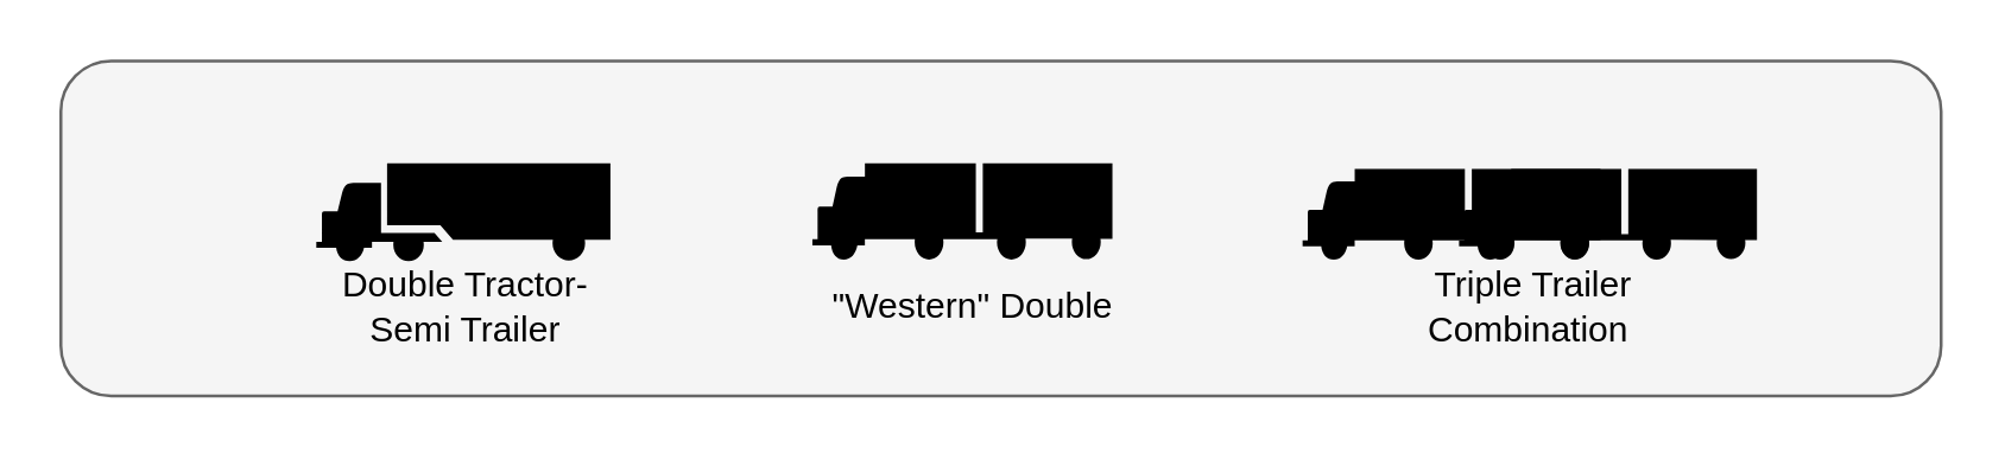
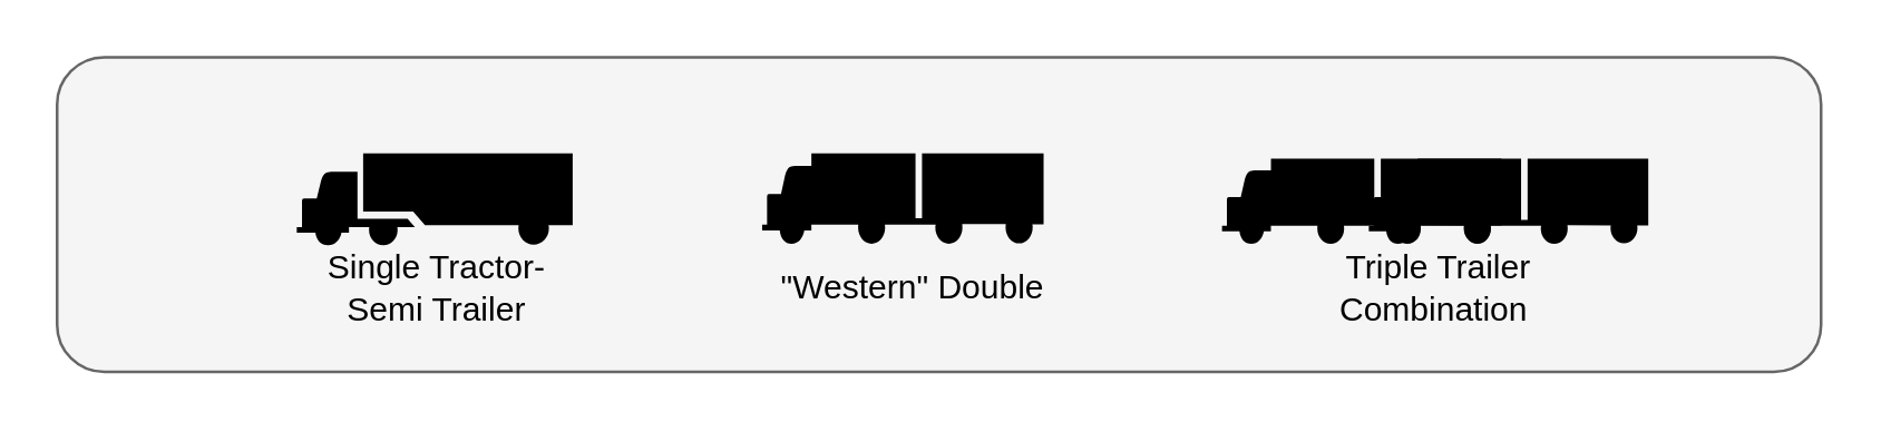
- <mxCell id="8" value="Double Tractor-Semi Trailer" style="text;html=1;strokeColor=none;fillColor=none;align=center;verticalAlign=middle;whiteSpace=wrap;rounded=0;" vertex="1" parent="1"><mxGeometry x="113" y="87.5" width="87" height="30" as="geometry" /></mxCell>
+ <mxCell id="8" value="Single Tractor-Semi Trailer" style="text;html=1;strokeColor=none;fillColor=none;align=center;verticalAlign=middle;whiteSpace=wrap;rounded=0;" vertex="1" parent="1"><mxGeometry x="113" y="87.5" width="87" height="30" as="geometry" /></mxCell>
